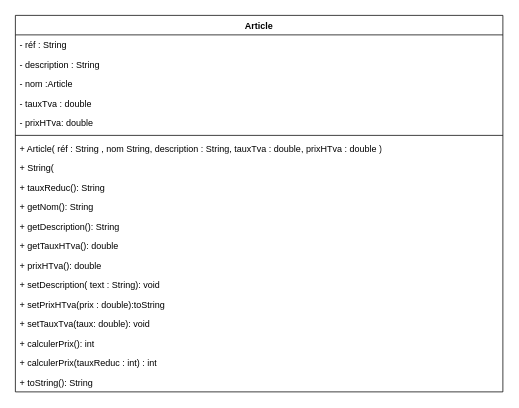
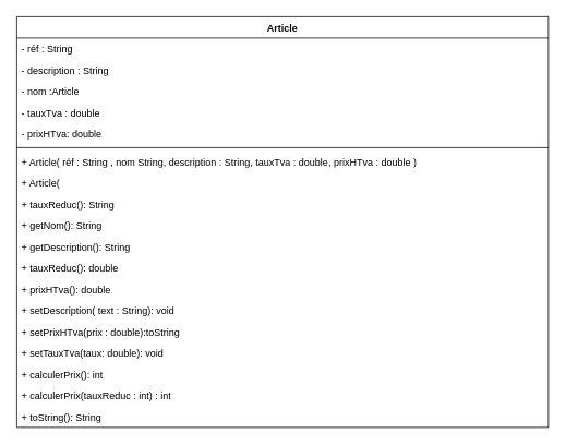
- <mxCell id="10" value="&lt;font style=&quot;vertical-align: inherit;&quot;&gt;&lt;font style=&quot;vertical-align: inherit;&quot;&gt;&lt;font style=&quot;vertical-align: inherit;&quot;&gt;&lt;font style=&quot;vertical-align: inherit;&quot;&gt;+ String(&lt;/font&gt;&lt;/font&gt;&lt;/font&gt;&lt;/font&gt;" style="text;strokeColor=none;fillColor=none;align=left;verticalAlign=top;spacingLeft=4;spacingRight=4;overflow=hidden;rotatable=0;points=[[0,0.5],[1,0.5]];portConstraint=eastwest;whiteSpace=wrap;html=1;" vertex="1" parent="2"><mxGeometry y="190" width="650" height="26" as="geometry" /></mxCell>
+ <mxCell id="10" value="&lt;font style=&quot;vertical-align: inherit;&quot;&gt;&lt;font style=&quot;vertical-align: inherit;&quot;&gt;&lt;font style=&quot;vertical-align: inherit;&quot;&gt;&lt;font style=&quot;vertical-align: inherit;&quot;&gt;+ Article(&lt;/font&gt;&lt;/font&gt;&lt;/font&gt;&lt;/font&gt;" style="text;strokeColor=none;fillColor=none;align=left;verticalAlign=top;spacingLeft=4;spacingRight=4;overflow=hidden;rotatable=0;points=[[0,0.5],[1,0.5]];portConstraint=eastwest;whiteSpace=wrap;html=1;" vertex="1" parent="2"><mxGeometry y="190" width="650" height="26" as="geometry" /></mxCell>
- <mxCell id="14" value="&lt;font style=&quot;vertical-align: inherit;&quot;&gt;&lt;font style=&quot;vertical-align: inherit;&quot;&gt;+ getTauxHTva(): double&lt;/font&gt;&lt;/font&gt;" style="text;strokeColor=none;fillColor=none;align=left;verticalAlign=top;spacingLeft=4;spacingRight=4;overflow=hidden;rotatable=0;points=[[0,0.5],[1,0.5]];portConstraint=eastwest;whiteSpace=wrap;html=1;" vertex="1" parent="2"><mxGeometry y="294" width="650" height="26" as="geometry" /></mxCell>
+ <mxCell id="14" value="&lt;font style=&quot;vertical-align: inherit;&quot;&gt;&lt;font style=&quot;vertical-align: inherit;&quot;&gt;+ tauxReduc(): double&lt;/font&gt;&lt;/font&gt;" style="text;strokeColor=none;fillColor=none;align=left;verticalAlign=top;spacingLeft=4;spacingRight=4;overflow=hidden;rotatable=0;points=[[0,0.5],[1,0.5]];portConstraint=eastwest;whiteSpace=wrap;html=1;" vertex="1" parent="2"><mxGeometry y="294" width="650" height="26" as="geometry" /></mxCell>
